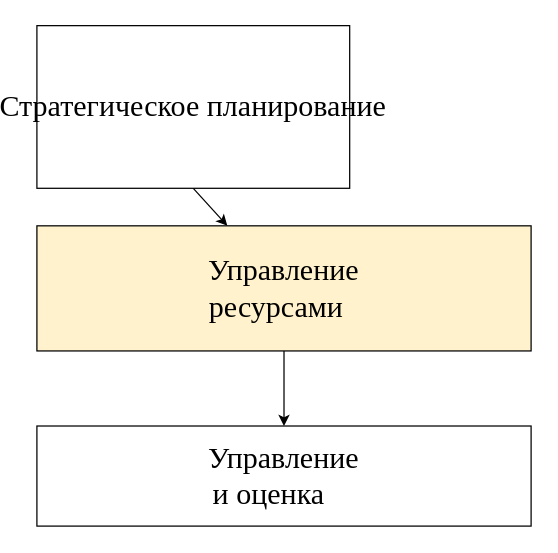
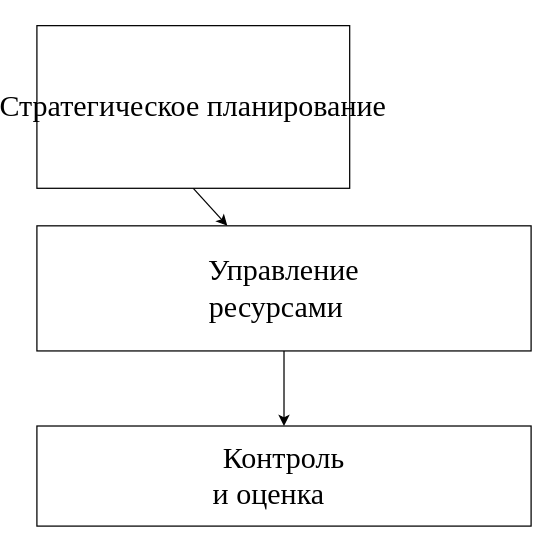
- <mxCell id="3" value="&lt;span style=&quot;font-size: 18pt; font-family: Calibri;&quot;&gt;Управление&lt;br/&gt;ресурсами&amp;nbsp;&amp;nbsp;&lt;/span&gt;" style="rounded=0;whiteSpace=wrap;html=1;fillColor=#fff2cc;" vertex="1" parent="1"><mxGeometry x="20" y="180" width="395" height="100" as="geometry" /></mxCell>
+ <mxCell id="3" value="&lt;span style=&quot;font-size: 18pt; font-family: Calibri;&quot;&gt;Управление&lt;br/&gt;ресурсами&amp;nbsp;&amp;nbsp;&lt;/span&gt;" style="rounded=0;whiteSpace=wrap;html=1;" vertex="1" parent="1"><mxGeometry x="20" y="180" width="395" height="100" as="geometry" /></mxCell>
- <mxCell id="4" value="&lt;span style=&quot;font-size: 18pt; font-family: Calibri;&quot;&gt;Управление&lt;br/&gt;и оценка&amp;nbsp; &amp;nbsp;&amp;nbsp;&lt;/span&gt;" style="rounded=0;whiteSpace=wrap;html=1;" vertex="1" parent="1"><mxGeometry x="20" y="340" width="395" height="80" as="geometry" /></mxCell>
+ <mxCell id="4" value="&lt;span style=&quot;font-size: 18pt; font-family: Calibri;&quot;&gt;Контроль&lt;br/&gt;и оценка&amp;nbsp; &amp;nbsp;&amp;nbsp;&lt;/span&gt;" style="rounded=0;whiteSpace=wrap;html=1;" vertex="1" parent="1"><mxGeometry x="20" y="340" width="395" height="80" as="geometry" /></mxCell>
